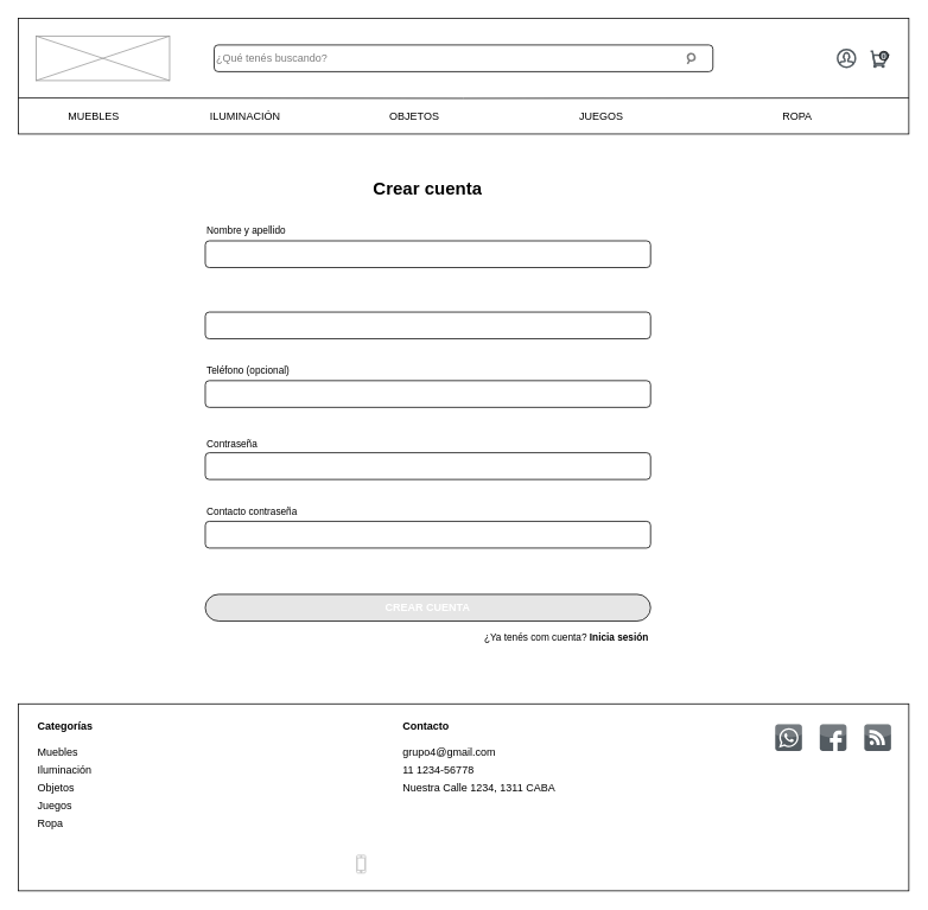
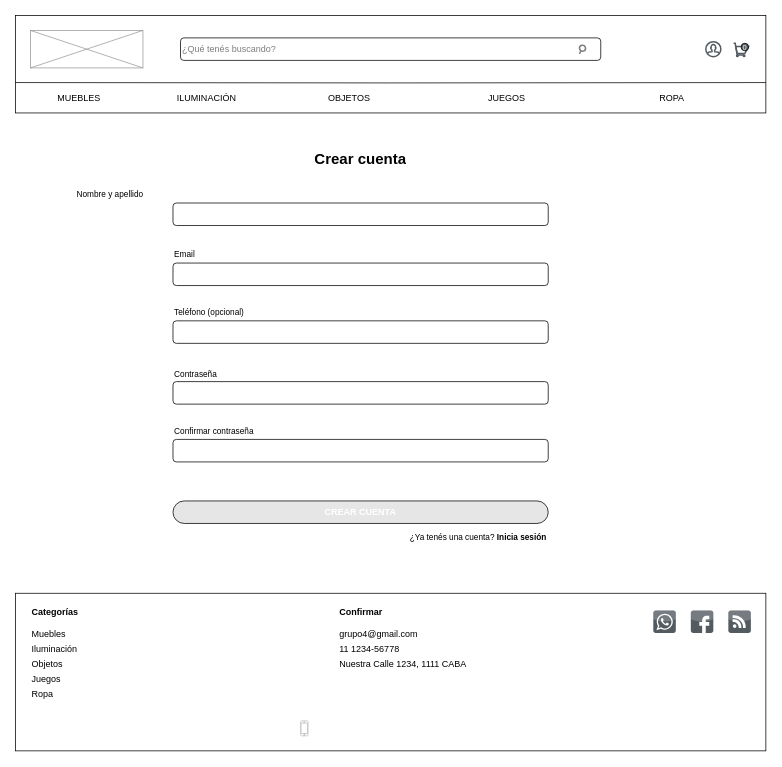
- <mxCell id="41" value="&lt;span style=&quot;font-size: 11px;&quot;&gt;Nombre y apellido&lt;/span&gt;" style="text;html=1;strokeColor=none;fillColor=none;align=left;verticalAlign=middle;whiteSpace=wrap;rounded=0;fontSize=20;" vertex="1" parent="1"><mxGeometry x="230" y="240" width="110" height="30" as="geometry" /></mxCell>
+ <mxCell id="41" value="&lt;span style=&quot;font-size: 11px;&quot;&gt;Nombre y apellido&lt;/span&gt;" style="text;html=1;strokeColor=none;fillColor=none;align=left;verticalAlign=middle;whiteSpace=wrap;rounded=0;fontSize=20;" vertex="1" parent="1"><mxGeometry x="100" y="240" width="110" height="30" as="geometry" /></mxCell>
+ <mxCell id="42" value="&lt;span style=&quot;font-size: 11px;&quot;&gt;Email&lt;/span&gt;" style="text;html=1;strokeColor=none;fillColor=none;align=left;verticalAlign=middle;whiteSpace=wrap;rounded=0;fontSize=20;" vertex="1" parent="1"><mxGeometry x="230" y="320" width="60" height="30" as="geometry" /></mxCell>
- <mxCell id="36" value="&lt;span style=&quot;font-size: 11px;&quot;&gt;Contacto contraseña&lt;/span&gt;" style="text;html=1;strokeColor=none;fillColor=none;align=left;verticalAlign=middle;whiteSpace=wrap;rounded=0;fontSize=20;" vertex="1" parent="1"><mxGeometry x="230" y="555" width="150" height="30" as="geometry" /></mxCell>
+ <mxCell id="36" value="&lt;span style=&quot;font-size: 11px;&quot;&gt;Confirmar contraseña&lt;/span&gt;" style="text;html=1;strokeColor=none;fillColor=none;align=left;verticalAlign=middle;whiteSpace=wrap;rounded=0;fontSize=20;" vertex="1" parent="1"><mxGeometry x="230" y="555" width="150" height="30" as="geometry" /></mxCell>
- <mxCell id="44" value="&lt;span style=&quot;font-size: 11px;&quot;&gt;¿Ya tenés com cuenta?&lt;b&gt; Inicia sesión&lt;/b&gt;&lt;/span&gt;" style="text;html=1;strokeColor=none;fillColor=none;align=right;verticalAlign=middle;whiteSpace=wrap;rounded=0;fontSize=20;" vertex="1" parent="1"><mxGeometry x="500" y="697" width="230" height="30" as="geometry" /></mxCell>
+ <mxCell id="44" value="&lt;span style=&quot;font-size: 11px;&quot;&gt;¿Ya tenés una cuenta?&lt;b&gt; Inicia sesión&lt;/b&gt;&lt;/span&gt;" style="text;html=1;strokeColor=none;fillColor=none;align=right;verticalAlign=middle;whiteSpace=wrap;rounded=0;fontSize=20;" vertex="1" parent="1"><mxGeometry x="500" y="697" width="230" height="30" as="geometry" /></mxCell>
- <mxCell id="24" value="&lt;b&gt;Contacto&lt;/b&gt;" style="text;html=1;strokeColor=none;fillColor=none;align=left;verticalAlign=middle;whiteSpace=wrap;rounded=0;" parent="13" vertex="1"><mxGeometry x="430" y="10" width="120" height="30" as="geometry" /></mxCell>
+ <mxCell id="24" value="&lt;b&gt;Confirmar&lt;/b&gt;" style="text;html=1;strokeColor=none;fillColor=none;align=left;verticalAlign=middle;whiteSpace=wrap;rounded=0;" parent="13" vertex="1"><mxGeometry x="430" y="10" width="120" height="30" as="geometry" /></mxCell>
- <mxCell id="25" value="Nuestra Calle 1234, 1311 CABA" style="text;html=1;strokeColor=none;fillColor=none;align=left;verticalAlign=middle;whiteSpace=wrap;rounded=0;" parent="13" vertex="1"><mxGeometry x="430" y="90" width="199" height="10" as="geometry" /></mxCell>
+ <mxCell id="25" value="Nuestra Calle 1234, 1111 CABA" style="text;html=1;strokeColor=none;fillColor=none;align=left;verticalAlign=middle;whiteSpace=wrap;rounded=0;" parent="13" vertex="1"><mxGeometry x="430" y="90" width="199" height="10" as="geometry" /></mxCell>
